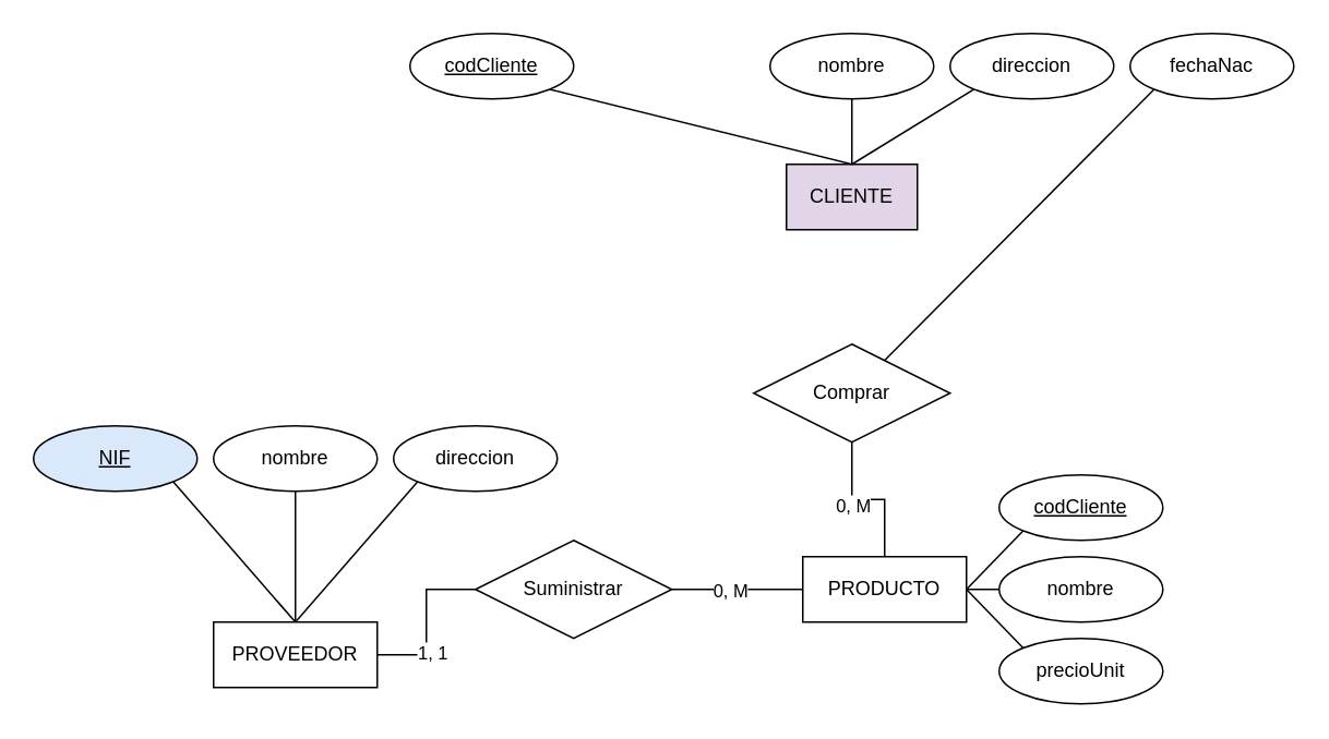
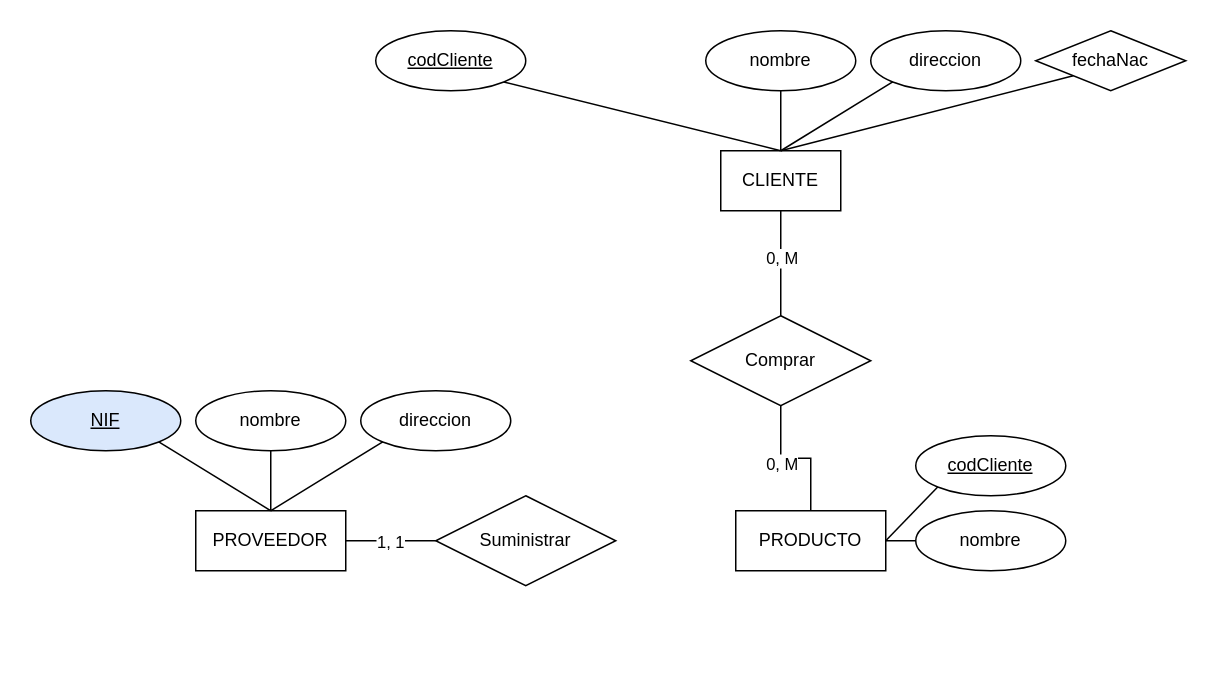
- <mxCell id="6" value="fechaNac" style="ellipse;whiteSpace=wrap;html=1;align=center;" vertex="1" parent="1"><mxGeometry x="690" y="20" width="100" height="40" as="geometry" /></mxCell>
+ <mxCell id="6" value="fechaNac" style="rhombus;whiteSpace=wrap;html=1;align=center;" vertex="1" parent="1"><mxGeometry x="690" y="20" width="100" height="40" as="geometry" /></mxCell>
- <mxCell id="2" value="CLIENTE" style="whiteSpace=wrap;html=1;align=center;fillColor=#e1d5e7;" vertex="1" parent="1"><mxGeometry x="480" y="100" width="80" height="40" as="geometry" /></mxCell>
+ <mxCell id="2" value="CLIENTE" style="whiteSpace=wrap;html=1;align=center;" vertex="1" parent="1"><mxGeometry x="480" y="100" width="80" height="40" as="geometry" /></mxCell>
- <mxCell id="30" value="" style="endArrow=none;html=1;rounded=0;exitX=0;exitY=1;exitDx=0;exitDy=0;" edge="1" parent="1" source="6" target="11"><mxGeometry width="50" height="50" relative="1" as="geometry"><mxPoint x="345" y="64" as="sourcePoint" /><mxPoint x="530" y="110" as="targetPoint" /></mxGeometry></mxCell>
+ <mxCell id="30" value="" style="endArrow=none;html=1;rounded=0;exitX=0;exitY=1;exitDx=0;exitDy=0;entryX=0.5;entryY=0;entryDx=0;entryDy=0;" edge="1" parent="1" source="6" target="2"><mxGeometry width="50" height="50" relative="1" as="geometry"><mxPoint x="345" y="64" as="sourcePoint" /><mxPoint x="530" y="110" as="targetPoint" /></mxGeometry></mxCell>
+ <mxCell id="12" value="" style="endArrow=none;html=1;rounded=0;exitX=0.5;exitY=0;exitDx=0;exitDy=0;entryX=0.5;entryY=1;entryDx=0;entryDy=0;edgeStyle=orthogonalEdgeStyle;verticalAlign=bottom;" edge="1" parent="1" source="11" target="2"><mxGeometry relative="1" as="geometry"><mxPoint x="540" y="200" as="sourcePoint" /><mxPoint x="794" y="450" as="targetPoint" /></mxGeometry></mxCell>
+ <mxCell id="13" value="0, M" style="edgeLabel;html=1;align=center;verticalAlign=middle;resizable=0;points=[];" vertex="1" connectable="0" parent="12"><mxGeometry x="0.103" relative="1" as="geometry"><mxPoint as="offset" /></mxGeometry></mxCell>
- <mxCell id="20" value="" style="endArrow=none;html=1;rounded=0;exitX=0;exitY=0.5;exitDx=0;exitDy=0;entryX=1;entryY=0.5;entryDx=0;entryDy=0;edgeStyle=orthogonalEdgeStyle;verticalAlign=bottom;" edge="1" parent="1" source="3" target="17"><mxGeometry relative="1" as="geometry"><mxPoint x="340" y="130" as="sourcePoint" /><mxPoint x="594" y="380" as="targetPoint" /></mxGeometry></mxCell>
- <mxCell id="21" value="0, M" style="edgeLabel;html=1;align=center;verticalAlign=middle;resizable=0;points=[];" vertex="1" connectable="0" parent="20"><mxGeometry x="0.413" relative="1" as="geometry"><mxPoint x="12" as="offset" /></mxGeometry></mxCell>
- <mxCell id="33" value="" style="endArrow=none;html=1;rounded=0;exitX=0;exitY=0;exitDx=0;exitDy=0;entryX=1;entryY=0.5;entryDx=0;entryDy=0;" edge="1" parent="1" source="10" target="3"><mxGeometry width="50" height="50" relative="1" as="geometry"><mxPoint x="635" y="334" as="sourcePoint" /><mxPoint x="580" y="370" as="targetPoint" /></mxGeometry></mxCell>
- <mxCell id="16" value="PROVEEDOR" style="whiteSpace=wrap;html=1;align=center;" vertex="1" parent="1"><mxGeometry x="130" y="380" width="100" height="40" as="geometry" /></mxCell>
+ <mxCell id="16" value="PROVEEDOR" style="whiteSpace=wrap;html=1;align=center;" vertex="1" parent="1"><mxGeometry x="130" y="340" width="100" height="40" as="geometry" /></mxCell>
- <mxCell id="10" value="precioUnit" style="ellipse;whiteSpace=wrap;html=1;align=center;" vertex="1" parent="1"><mxGeometry x="610" y="390" width="100" height="40" as="geometry" /></mxCell>
